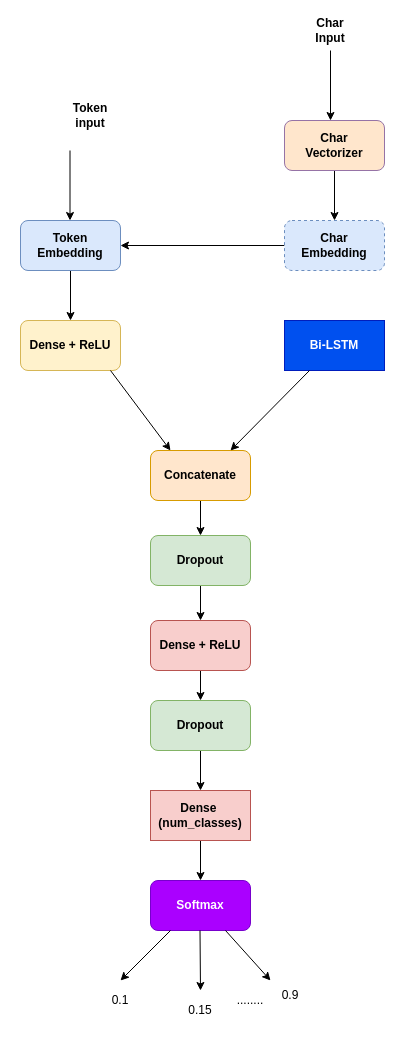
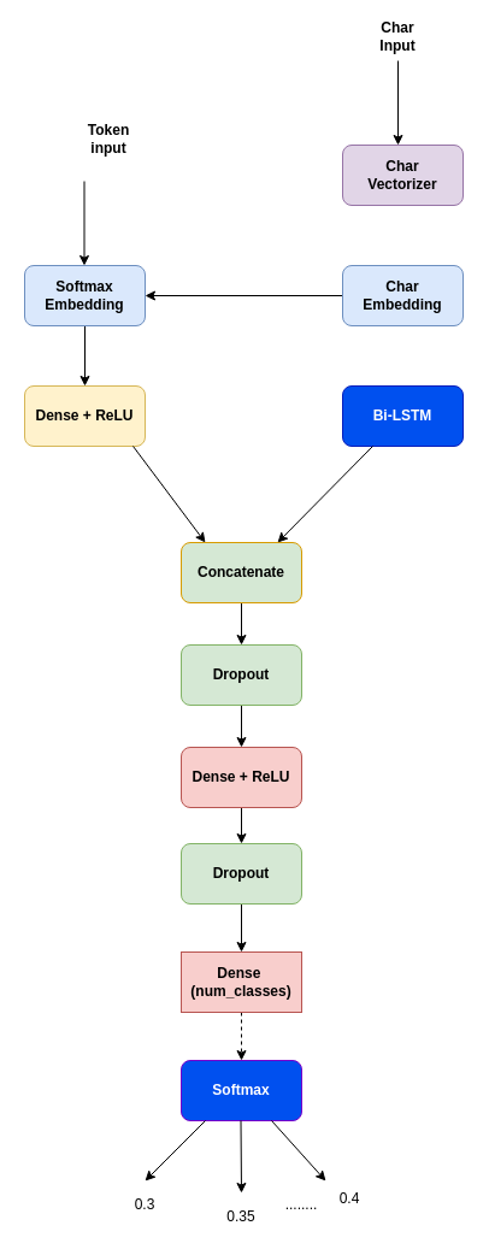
- <mxCell id="8" value="&lt;b&gt;Char &lt;br&gt;Vectorizer&lt;/b&gt;" style="rounded=1;whiteSpace=wrap;html=1;fillColor=#ffe6cc;strokeColor=#9673a6;" vertex="1" parent="1"><mxGeometry x="284" y="120" width="100" height="50" as="geometry" /></mxCell>
+ <mxCell id="8" value="&lt;b&gt;Char &lt;br&gt;Vectorizer&lt;/b&gt;" style="rounded=1;whiteSpace=wrap;html=1;fillColor=#e1d5e7;strokeColor=#9673a6;" vertex="1" parent="1"><mxGeometry x="284" y="120" width="100" height="50" as="geometry" /></mxCell>
- <mxCell id="7" value="" style="edgeStyle=orthogonalEdgeStyle;rounded=0;orthogonalLoop=1;jettySize=auto;html=1;" edge="1" parent="1" source="8" target="6"><mxGeometry relative="1" as="geometry" /></mxCell>
- <mxCell id="3" value="&lt;b&gt;Token&lt;br&gt;Embedding&lt;/b&gt;" style="rounded=1;whiteSpace=wrap;html=1;fillColor=#dae8fc;strokeColor=#6c8ebf;" vertex="1" parent="1"><mxGeometry x="20" y="220" width="100" height="50" as="geometry" /></mxCell>
+ <mxCell id="3" value="&lt;b&gt;Softmax&lt;br&gt;Embedding&lt;/b&gt;" style="rounded=1;whiteSpace=wrap;html=1;fillColor=#dae8fc;strokeColor=#6c8ebf;" vertex="1" parent="1"><mxGeometry x="20" y="220" width="100" height="50" as="geometry" /></mxCell>
- <mxCell id="6" value="&lt;b&gt;Char &lt;br&gt;Embedding&lt;/b&gt;" style="rounded=1;whiteSpace=wrap;html=1;fillColor=#dae8fc;strokeColor=#6c8ebf;dashed=1;" vertex="1" parent="1"><mxGeometry x="284" y="220" width="100" height="50" as="geometry" /></mxCell>
+ <mxCell id="6" value="&lt;b&gt;Char &lt;br&gt;Embedding&lt;/b&gt;" style="rounded=1;whiteSpace=wrap;html=1;fillColor=#dae8fc;strokeColor=#6c8ebf;" vertex="1" parent="1"><mxGeometry x="284" y="220" width="100" height="50" as="geometry" /></mxCell>
- <mxCell id="4" value="&lt;b&gt;Bi-LSTM&lt;/b&gt;" style="whiteSpace=wrap;html=1;fillColor=#0050ef;strokeColor=#001DBC;fontColor=#ffffff;rounded=0;" vertex="1" parent="1"><mxGeometry x="284" y="320" width="100" height="50" as="geometry" /></mxCell>
+ <mxCell id="4" value="&lt;b&gt;Bi-LSTM&lt;/b&gt;" style="rounded=1;whiteSpace=wrap;html=1;fillColor=#0050ef;strokeColor=#001DBC;fontColor=#ffffff;" vertex="1" parent="1"><mxGeometry x="284" y="320" width="100" height="50" as="geometry" /></mxCell>
- <mxCell id="13" value="&lt;b&gt;Concatenate&lt;/b&gt;" style="rounded=1;whiteSpace=wrap;html=1;fillColor=#ffe6cc;strokeColor=#d79b00;" vertex="1" parent="1"><mxGeometry x="150" y="450" width="100" height="50" as="geometry" /></mxCell>
+ <mxCell id="13" value="&lt;b&gt;Concatenate&lt;/b&gt;" style="rounded=1;whiteSpace=wrap;html=1;fillColor=#d5e8d4;strokeColor=#d79b00;" vertex="1" parent="1"><mxGeometry x="150" y="450" width="100" height="50" as="geometry" /></mxCell>
- <mxCell id="14" value="" style="edgeStyle=orthogonalEdgeStyle;rounded=0;orthogonalLoop=1;jettySize=auto;html=1;" edge="1" parent="1" source="15" target="20"><mxGeometry relative="1" as="geometry" /></mxCell>
+ <mxCell id="14" value="" style="edgeStyle=orthogonalEdgeStyle;rounded=0;orthogonalLoop=1;jettySize=auto;html=1;dashed=1;" edge="1" parent="1" source="15" target="20"><mxGeometry relative="1" as="geometry" /></mxCell>
- <mxCell id="20" value="&lt;b&gt;Softmax&lt;br&gt;&lt;/b&gt;" style="rounded=1;whiteSpace=wrap;html=1;fillColor=#aa00ff;strokeColor=#7700CC;fontColor=#ffffff;" vertex="1" parent="1"><mxGeometry x="150" y="880" width="100" height="50" as="geometry" /></mxCell>
+ <mxCell id="20" value="&lt;b&gt;Softmax&lt;br&gt;&lt;/b&gt;" style="rounded=1;whiteSpace=wrap;html=1;fillColor=#0050ef;strokeColor=#7700CC;fontColor=#ffffff;" vertex="1" parent="1"><mxGeometry x="150" y="880" width="100" height="50" as="geometry" /></mxCell>
- <mxCell id="30" value="0.9" style="text;html=1;strokeColor=none;fillColor=none;align=center;verticalAlign=middle;whiteSpace=wrap;rounded=0;" vertex="1" parent="1"><mxGeometry x="270" y="990" width="40" height="10" as="geometry" /></mxCell>
+ <mxCell id="30" value="0.4" style="text;html=1;strokeColor=none;fillColor=none;align=center;verticalAlign=middle;whiteSpace=wrap;rounded=0;" vertex="1" parent="1"><mxGeometry x="270" y="990" width="40" height="10" as="geometry" /></mxCell>
- <mxCell id="28" value="0.1" style="text;html=1;strokeColor=none;fillColor=none;align=center;verticalAlign=middle;whiteSpace=wrap;rounded=0;" vertex="1" parent="1"><mxGeometry x="100" y="990" width="40" height="20" as="geometry" /></mxCell>
+ <mxCell id="28" value="0.3" style="text;html=1;strokeColor=none;fillColor=none;align=center;verticalAlign=middle;whiteSpace=wrap;rounded=0;" vertex="1" parent="1"><mxGeometry x="100" y="990" width="40" height="20" as="geometry" /></mxCell>
- <mxCell id="29" value="0.15" style="text;html=1;strokeColor=none;fillColor=none;align=center;verticalAlign=middle;whiteSpace=wrap;rounded=0;" vertex="1" parent="1"><mxGeometry x="180" y="1000" width="40" height="20" as="geometry" /></mxCell>
+ <mxCell id="29" value="0.35" style="text;html=1;strokeColor=none;fillColor=none;align=center;verticalAlign=middle;whiteSpace=wrap;rounded=0;" vertex="1" parent="1"><mxGeometry x="180" y="1000" width="40" height="20" as="geometry" /></mxCell>
